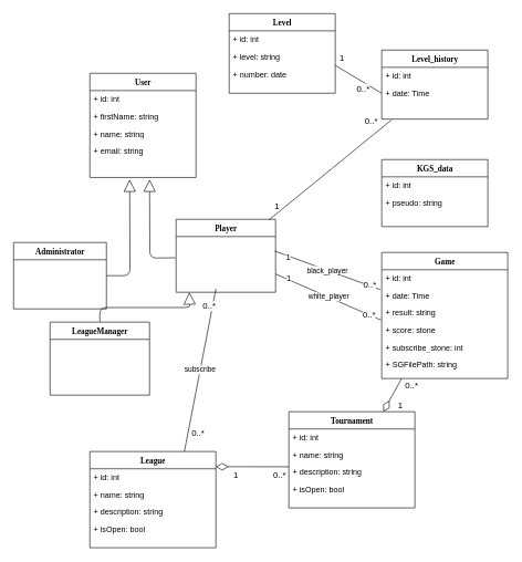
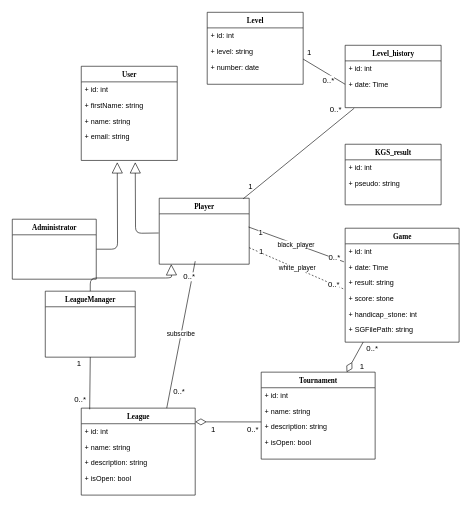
- <mxCell id="19" value="KGS_data" style="swimlane;html=1;fontStyle=1;align=center;verticalAlign=top;childLayout=stackLayout;horizontal=1;startSize=26;horizontalStack=0;resizeParent=1;resizeLast=0;collapsible=1;marginBottom=0;swimlaneFillColor=#ffffff;rounded=0;shadow=0;comic=0;labelBackgroundColor=none;strokeWidth=1;fillColor=none;fontFamily=Verdana;fontSize=12" parent="1" vertex="1"><mxGeometry x="575" y="240" width="160" height="101" as="geometry" /></mxCell>
+ <mxCell id="19" value="KGS_result" style="swimlane;html=1;fontStyle=1;align=center;verticalAlign=top;childLayout=stackLayout;horizontal=1;startSize=26;horizontalStack=0;resizeParent=1;resizeLast=0;collapsible=1;marginBottom=0;swimlaneFillColor=#ffffff;rounded=0;shadow=0;comic=0;labelBackgroundColor=none;strokeWidth=1;fillColor=none;fontFamily=Verdana;fontSize=12" parent="1" vertex="1"><mxGeometry x="575" y="240" width="160" height="101" as="geometry" /></mxCell>
- <mxCell id="45" value="white_player" style="endArrow=none;html=1;rounded=0;exitX=1;exitY=0.75;exitDx=0;exitDy=0;entryX=-0.005;entryY=-0.077;entryDx=0;entryDy=0;entryPerimeter=0;" parent="1" source="8" target="26" edge="1"><mxGeometry width="50" height="50" relative="1" as="geometry"><mxPoint x="425" y="650" as="sourcePoint" /><mxPoint x="475" y="600" as="targetPoint" /></mxGeometry></mxCell>
+ <mxCell id="45" value="white_player" style="endArrow=none;html=1;rounded=0;exitX=1;exitY=0.75;exitDx=0;exitDy=0;entryX=-0.005;entryY=-0.077;entryDx=0;entryDy=0;entryPerimeter=0;dashed=1;" parent="1" source="8" target="26" edge="1"><mxGeometry width="50" height="50" relative="1" as="geometry"><mxPoint x="425" y="650" as="sourcePoint" /><mxPoint x="475" y="600" as="targetPoint" /></mxGeometry></mxCell>
- <mxCell id="27" value="+ subscribe_stone: int" style="text;html=1;strokeColor=none;fillColor=none;align=left;verticalAlign=top;spacingLeft=4;spacingRight=4;whiteSpace=wrap;overflow=hidden;rotatable=0;points=[[0,0.5],[1,0.5]];portConstraint=eastwest;" parent="22" vertex="1"><mxGeometry y="130" width="190" height="26" as="geometry" /></mxCell>
+ <mxCell id="27" value="+ handicap_stone: int" style="text;html=1;strokeColor=none;fillColor=none;align=left;verticalAlign=top;spacingLeft=4;spacingRight=4;whiteSpace=wrap;overflow=hidden;rotatable=0;points=[[0,0.5],[1,0.5]];portConstraint=eastwest;" parent="22" vertex="1"><mxGeometry y="130" width="190" height="26" as="geometry" /></mxCell>
+ <mxCell id="58" value="" style="endArrow=none;html=1;rounded=0;fontSize=13;startSize=16;endSize=8;sourcePerimeterSpacing=0;targetPerimeterSpacing=0;strokeWidth=1;jumpSize=10;entryX=0.5;entryY=1;entryDx=0;entryDy=0;exitX=0.074;exitY=0.014;exitDx=0;exitDy=0;exitPerimeter=0;" parent="1" source="34" target="11" edge="1"><mxGeometry width="50" height="50" relative="1" as="geometry"><mxPoint x="425" y="550" as="sourcePoint" /><mxPoint x="475" y="500" as="targetPoint" /></mxGeometry></mxCell>
+ <mxCell id="59" value="1" style="edgeLabel;html=1;align=center;verticalAlign=middle;resizable=0;points=[];fontSize=13;" parent="58" vertex="1" connectable="0"><mxGeometry x="0.644" relative="1" as="geometry"><mxPoint x="-19" y="-5" as="offset" /></mxGeometry></mxCell>
+ <mxCell id="60" value="0..*" style="edgeLabel;html=1;align=center;verticalAlign=middle;resizable=0;points=[];fontSize=13;" parent="58" vertex="1" connectable="0"><mxGeometry x="-0.741" y="1" relative="1" as="geometry"><mxPoint x="-16" y="-7" as="offset" /></mxGeometry></mxCell>
